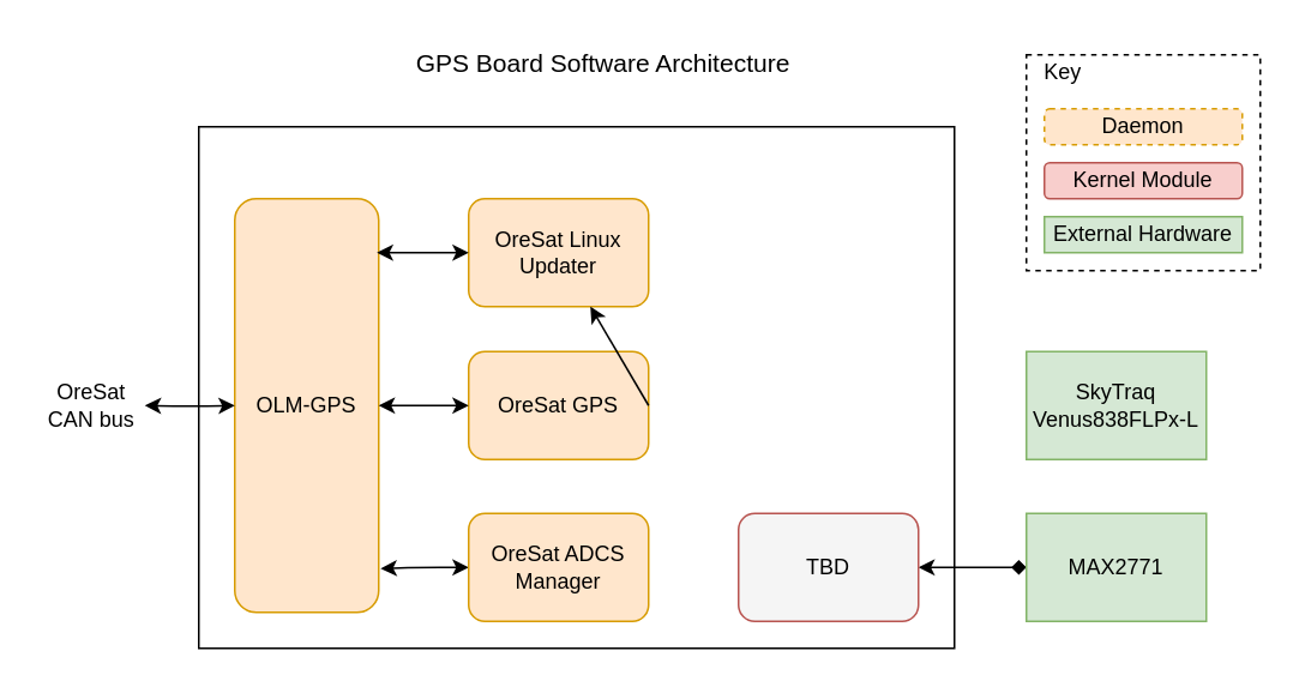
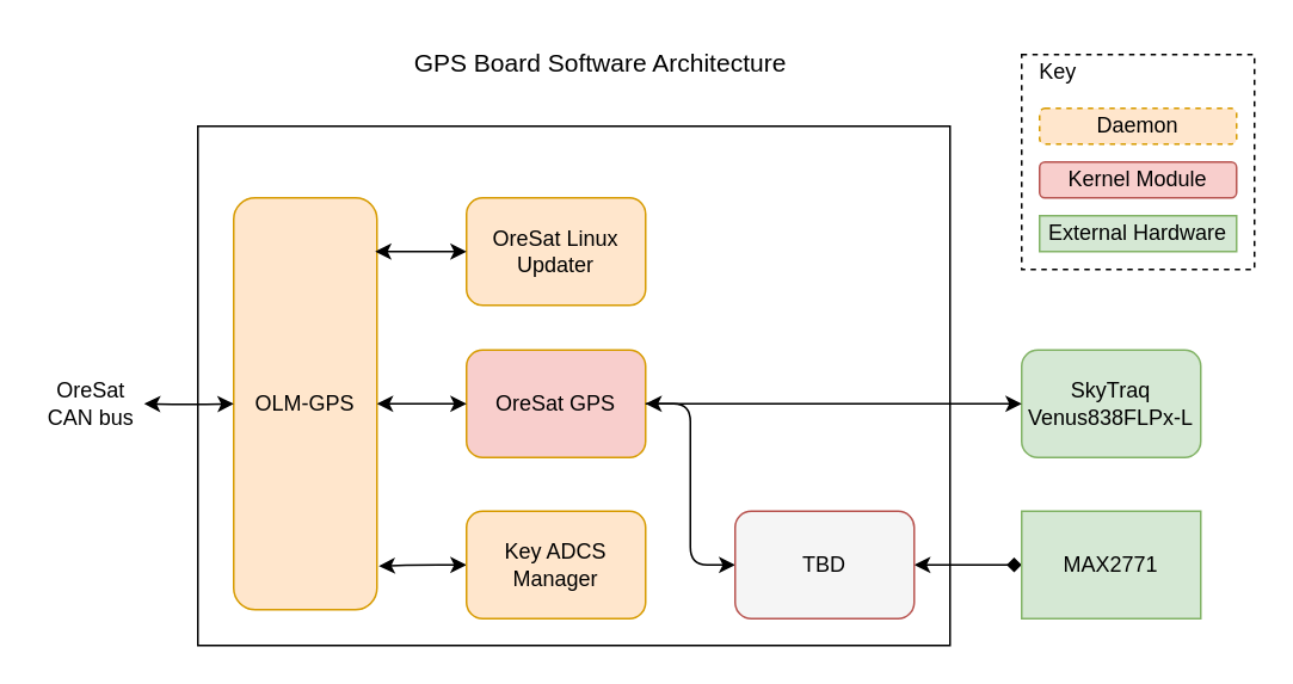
- <mxCell id="21" value="" style="endArrow=classic;html=1;exitX=1;exitY=0.5;exitDx=0;exitDy=0;" parent="1" source="7" target="5" edge="1"><mxGeometry width="50" height="50" relative="1" as="geometry"><mxPoint x="360" y="235" as="sourcePoint" /><mxPoint x="410" y="185" as="targetPoint" /></mxGeometry></mxCell>
+ <mxCell id="21" value="" style="endArrow=classic;html=1;entryX=0;entryY=0.5;entryDx=0;entryDy=0;exitX=1;exitY=0.5;exitDx=0;exitDy=0;" parent="1" source="7" target="20" edge="1"><mxGeometry width="50" height="50" relative="1" as="geometry"><mxPoint x="360" y="235" as="sourcePoint" /><mxPoint x="410" y="185" as="targetPoint" /></mxGeometry></mxCell>
- <mxCell id="7" value="OreSat GPS" style="rounded=1;whiteSpace=wrap;html=1;fillColor=#ffe6cc;strokeColor=#d79b00;" parent="1" vertex="1"><mxGeometry x="260" y="195" width="100" height="60" as="geometry" /></mxCell>
+ <mxCell id="7" value="OreSat GPS" style="rounded=1;whiteSpace=wrap;html=1;fillColor=#f8cecc;strokeColor=#d79b00;" parent="1" vertex="1"><mxGeometry x="260" y="195" width="100" height="60" as="geometry" /></mxCell>
- <mxCell id="20" value="&lt;div&gt;SkyTraq&lt;/div&gt;&lt;div&gt;Venus838FLPx-L&lt;br&gt;&lt;/div&gt;" style="rounded=0;whiteSpace=wrap;html=1;fillColor=#d5e8d4;strokeColor=#82b366;" parent="1" vertex="1"><mxGeometry x="570" y="195" width="100" height="60" as="geometry" /></mxCell>
+ <mxCell id="20" value="&lt;div&gt;SkyTraq&lt;/div&gt;&lt;div&gt;Venus838FLPx-L&lt;br&gt;&lt;/div&gt;" style="whiteSpace=wrap;html=1;fillColor=#d5e8d4;strokeColor=#82b366;rounded=1;" parent="1" vertex="1"><mxGeometry x="570" y="195" width="100" height="60" as="geometry" /></mxCell>
+ <mxCell id="6" value="" style="edgeStyle=orthogonalEdgeStyle;rounded=1;orthogonalLoop=1;jettySize=auto;html=1;startArrow=classic;startFill=1;endArrow=classic;endFill=1;entryX=0;entryY=0.5;entryDx=0;entryDy=0;exitX=1;exitY=0.5;exitDx=0;exitDy=0;" parent="1" source="7" target="9" edge="1"><mxGeometry relative="1" as="geometry" /></mxCell>
- <mxCell id="23" value="OreSat ADCS Manager" style="rounded=1;whiteSpace=wrap;html=1;fillColor=#ffe6cc;strokeColor=#d79b00;" parent="1" vertex="1"><mxGeometry x="260" y="285" width="100" height="60" as="geometry" /></mxCell>
+ <mxCell id="23" value="Key ADCS Manager" style="rounded=1;whiteSpace=wrap;html=1;fillColor=#ffe6cc;strokeColor=#d79b00;" parent="1" vertex="1"><mxGeometry x="260" y="285" width="100" height="60" as="geometry" /></mxCell>
